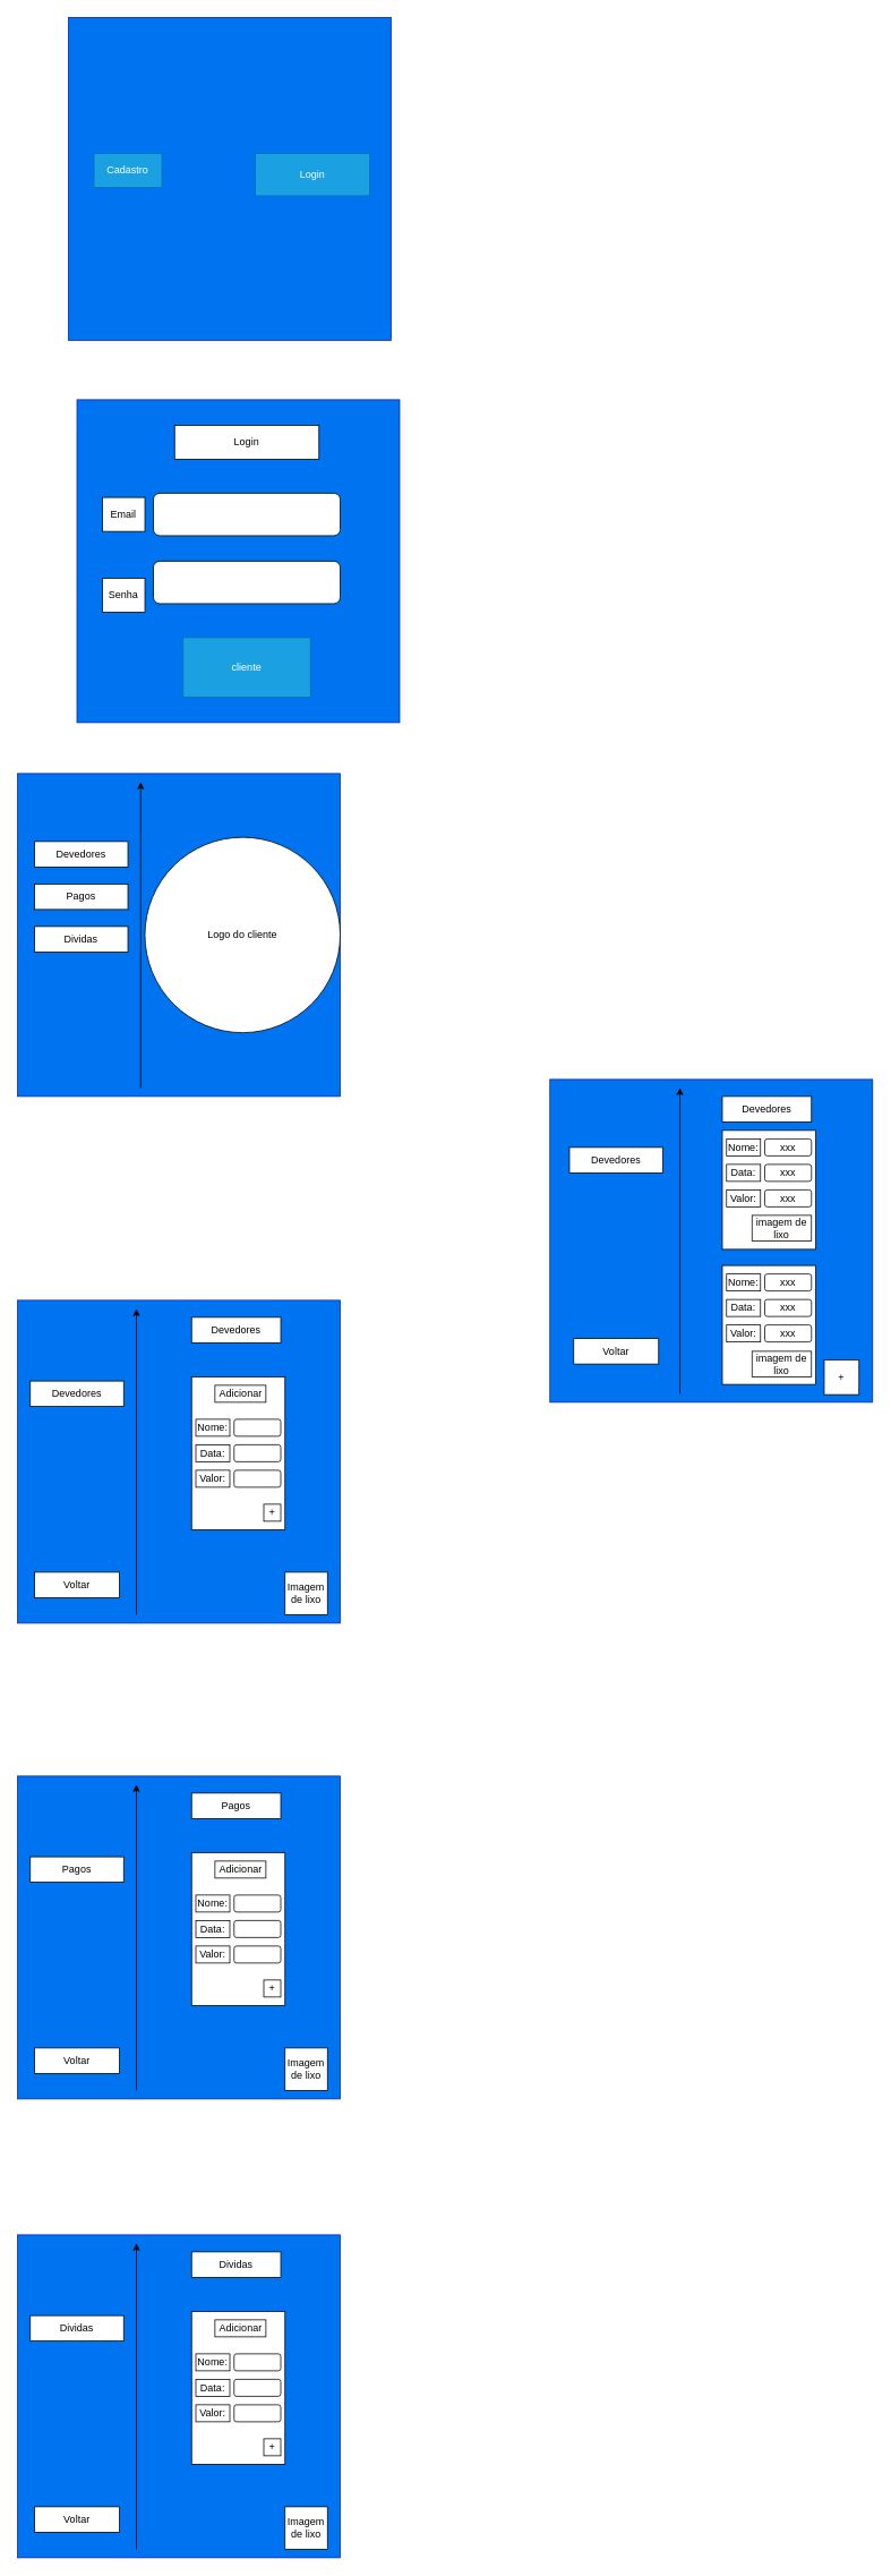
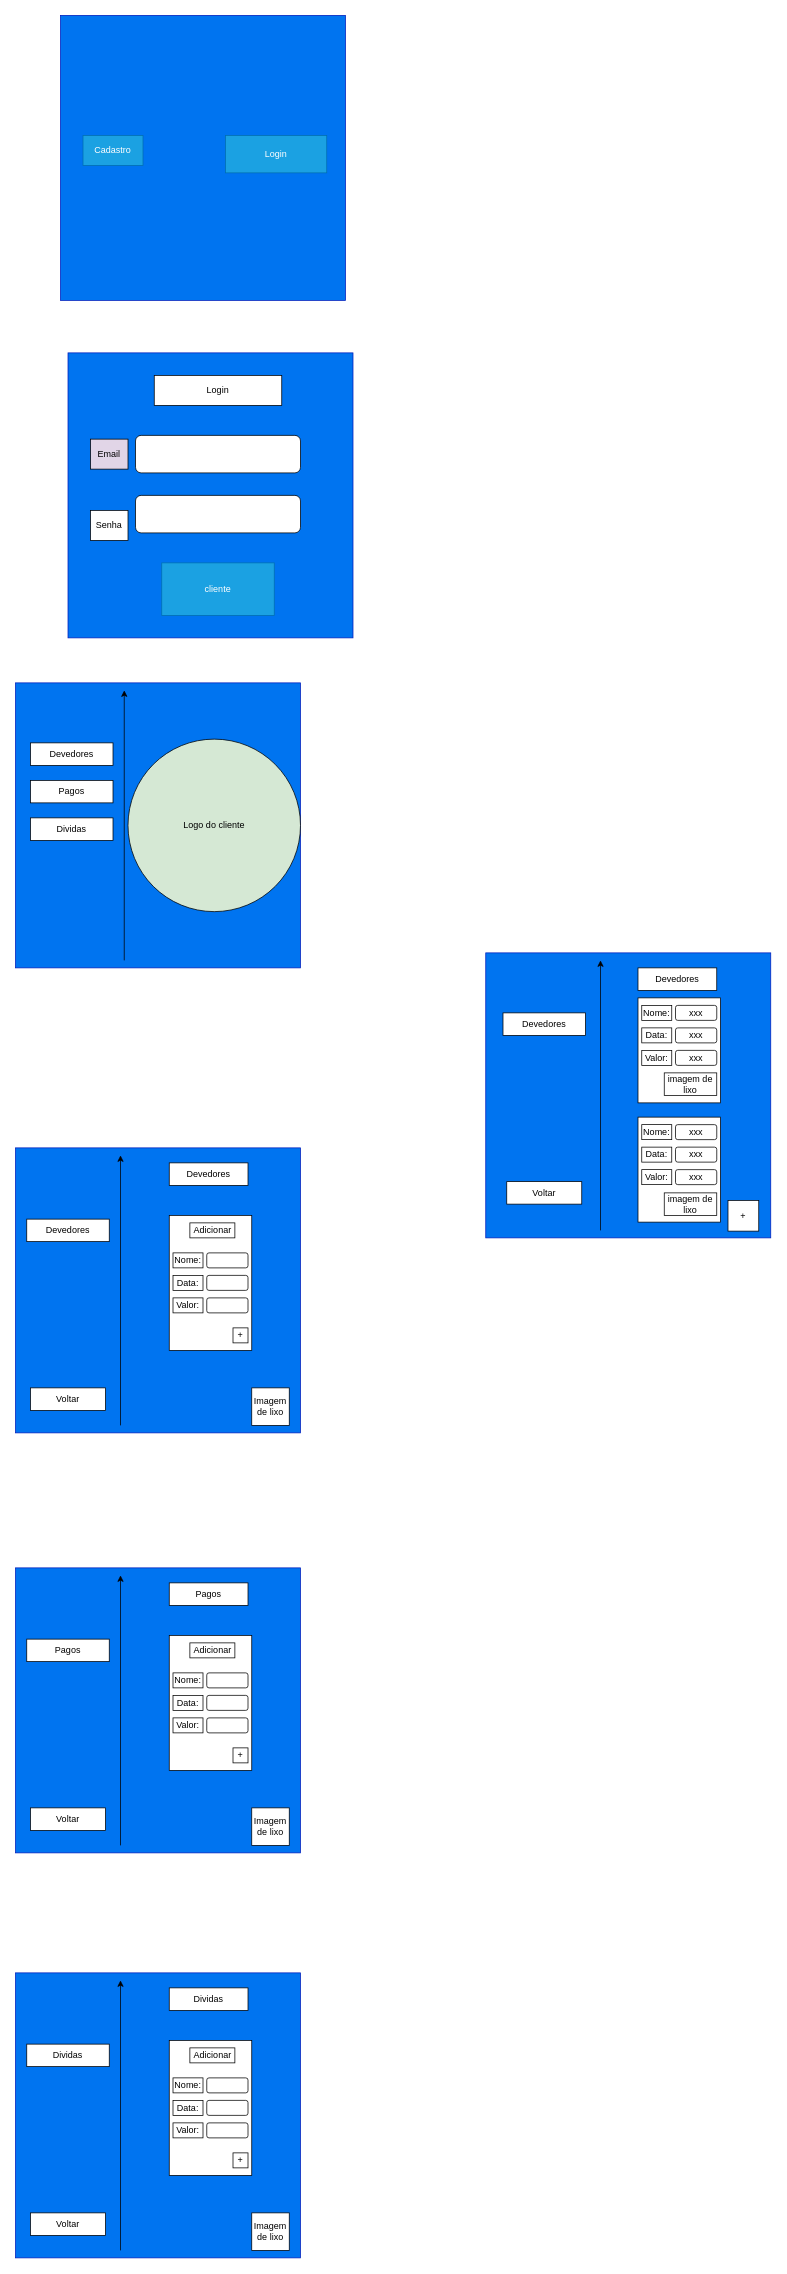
- <mxCell id="7" value="Email" style="rounded=0;whiteSpace=wrap;html=1;" vertex="1" parent="1"><mxGeometry x="120" y="585" width="50" height="40" as="geometry" /></mxCell>
+ <mxCell id="7" value="Email" style="rounded=0;whiteSpace=wrap;html=1;fillColor=#e1d5e7;" vertex="1" parent="1"><mxGeometry x="120" y="585" width="50" height="40" as="geometry" /></mxCell>
- <mxCell id="17" value="Logo do cliente" style="ellipse;whiteSpace=wrap;html=1;aspect=fixed;" vertex="1" parent="1"><mxGeometry x="170" y="985" width="230" height="230" as="geometry" /></mxCell>
+ <mxCell id="17" value="Logo do cliente" style="ellipse;whiteSpace=wrap;html=1;aspect=fixed;fillColor=#d5e8d4;" vertex="1" parent="1"><mxGeometry x="170" y="985" width="230" height="230" as="geometry" /></mxCell>
